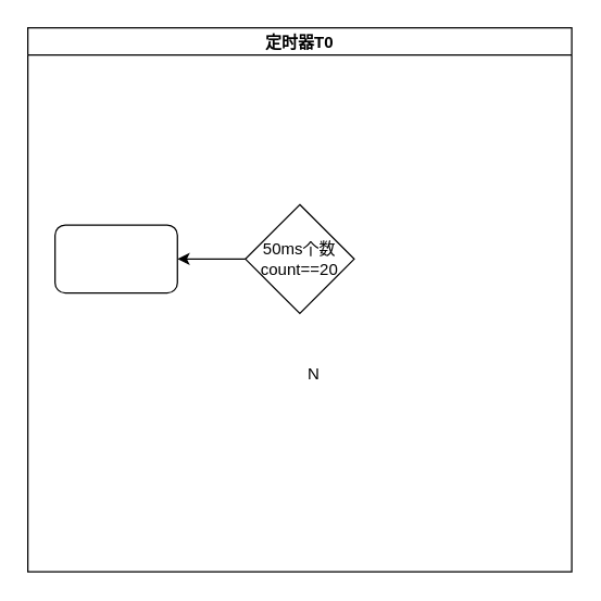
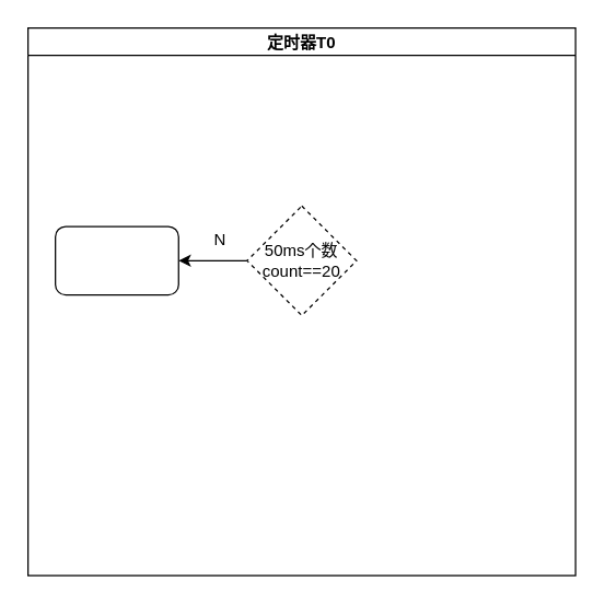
- <mxCell id="4" value="50ms个数count==20" style="rhombus;whiteSpace=wrap;html=1;" vertex="1" parent="2"><mxGeometry x="160" y="130" width="80" height="80" as="geometry" /></mxCell>
+ <mxCell id="4" value="50ms个数count==20" style="rhombus;whiteSpace=wrap;html=1;dashed=1;" vertex="1" parent="2"><mxGeometry x="160" y="130" width="80" height="80" as="geometry" /></mxCell>
- <mxCell id="5" value="N" style="text;html=1;align=center;verticalAlign=middle;resizable=0;points=[];autosize=1;strokeColor=none;fillColor=none;" vertex="1" parent="2"><mxGeometry x="195" y="240" width="30" height="30" as="geometry" /></mxCell>
+ <mxCell id="5" value="N" style="text;html=1;align=center;verticalAlign=middle;resizable=0;points=[];autosize=1;strokeColor=none;fillColor=none;" vertex="1" parent="2"><mxGeometry x="125" y="140" width="30" height="30" as="geometry" /></mxCell>
